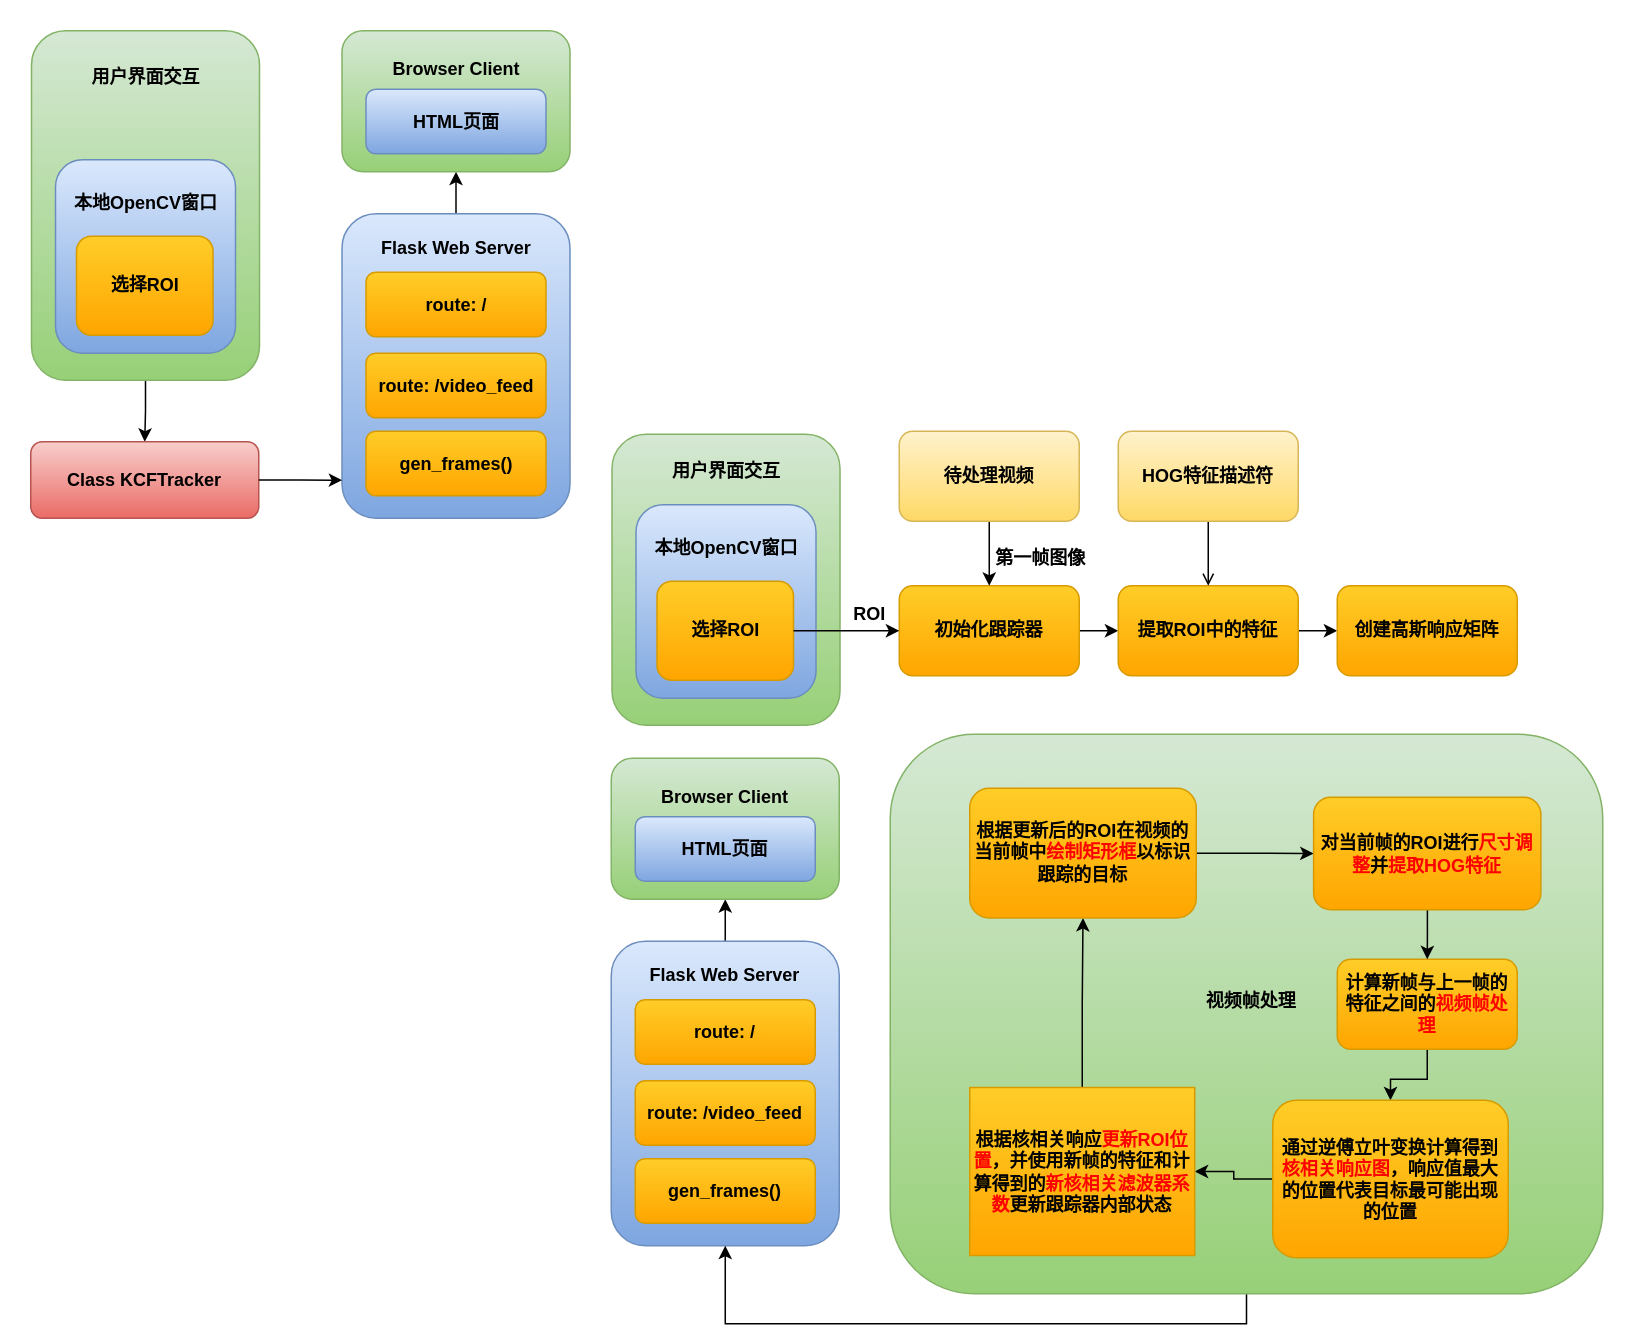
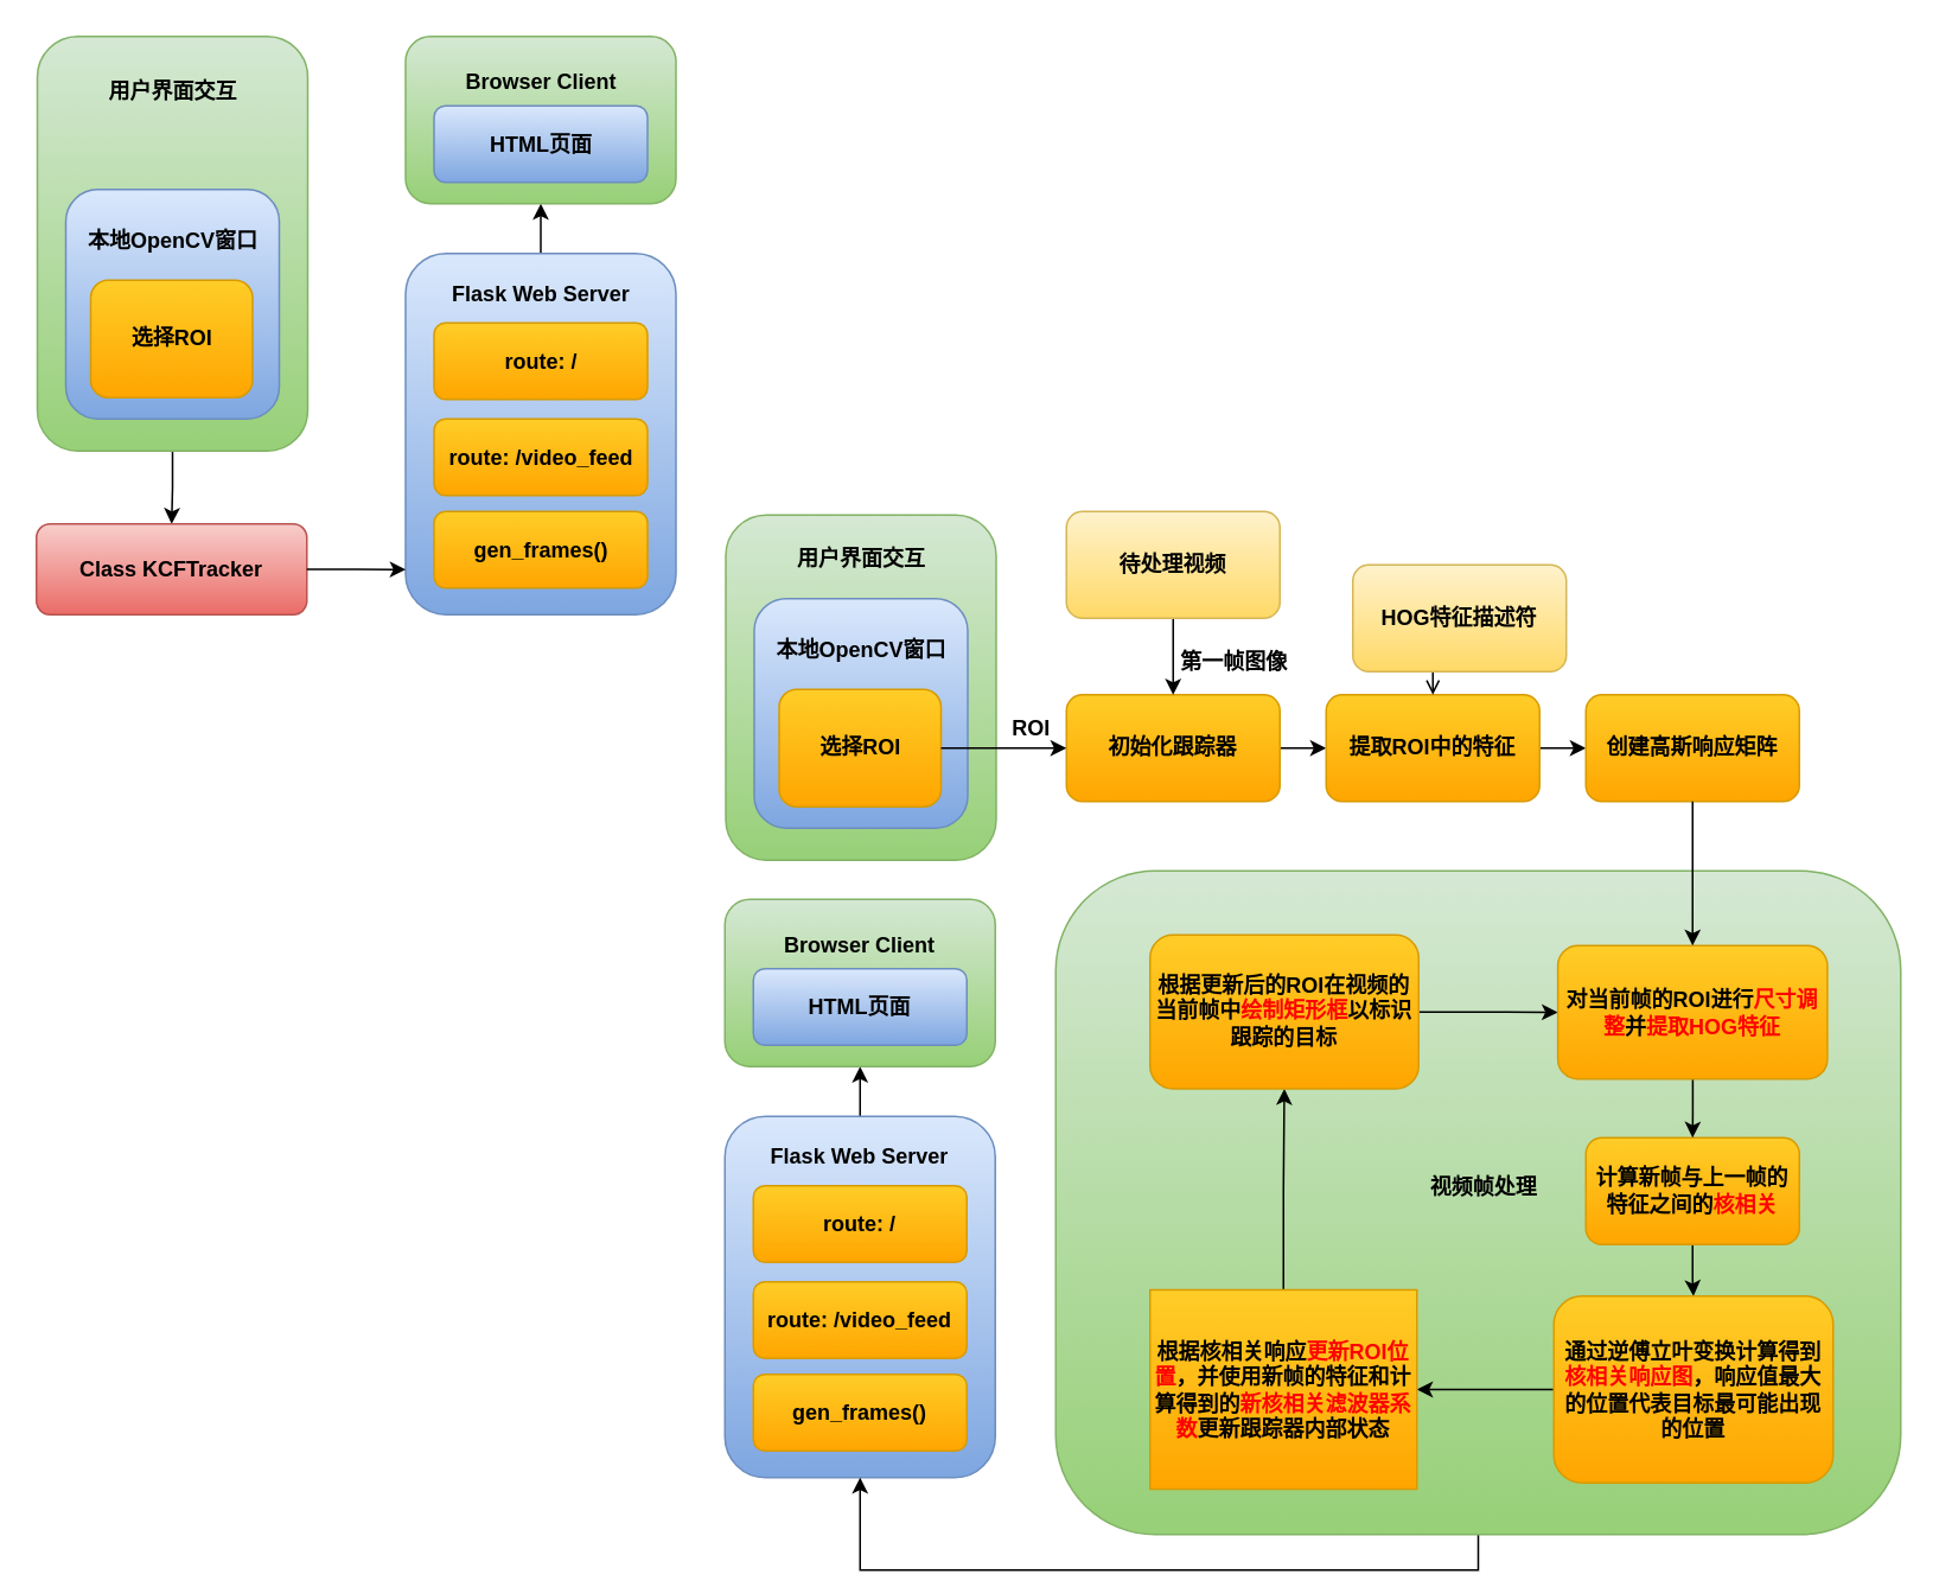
- <mxCell id="48" value="HOG特征描述符" style="rounded=1;whiteSpace=wrap;html=1;fontStyle=1;fillColor=#fff2cc;gradientColor=#ffd966;strokeColor=#d6b656;fontSize=12;" vertex="1" parent="1"><mxGeometry x="745" y="287" width="120" height="60" as="geometry" /></mxCell>
+ <mxCell id="48" value="HOG特征描述符" style="rounded=1;whiteSpace=wrap;html=1;fontStyle=1;fillColor=#fff2cc;gradientColor=#ffd966;strokeColor=#d6b656;fontSize=12;" vertex="1" parent="1"><mxGeometry x="760" y="317" width="120" height="60" as="geometry" /></mxCell>
+ <mxCell id="49" style="edgeStyle=orthogonalEdgeStyle;rounded=0;orthogonalLoop=1;jettySize=auto;html=1;exitX=0.5;exitY=1;exitDx=0;exitDy=0;entryX=0.5;entryY=0;entryDx=0;entryDy=0;fontStyle=1;fontSize=12;" edge="1" parent="1" source="29" target="41"><mxGeometry relative="1" as="geometry" /></mxCell>
- <mxCell id="33" value="计算新帧与上一帧的特征之间的&lt;font style=&quot;font-size: 12px;&quot; color=&quot;#ff0000&quot;&gt;视频帧处理&lt;/font&gt;" style="rounded=1;whiteSpace=wrap;html=1;fillColor=#ffcd28;strokeColor=#d79b00;fontStyle=1;gradientColor=#ffa500;fontSize=12;" vertex="1" parent="1"><mxGeometry x="891" y="639" width="120" height="60" as="geometry" /></mxCell>
+ <mxCell id="33" value="计算新帧与上一帧的特征之间的&lt;font style=&quot;font-size: 12px;&quot; color=&quot;#ff0000&quot;&gt;核相关&lt;/font&gt;" style="rounded=1;whiteSpace=wrap;html=1;fillColor=#ffcd28;strokeColor=#d79b00;fontStyle=1;gradientColor=#ffa500;fontSize=12;" vertex="1" parent="1"><mxGeometry x="891" y="639" width="120" height="60" as="geometry" /></mxCell>
- <mxCell id="35" value="通过逆傅立叶变换计算得到&lt;font style=&quot;font-size: 12px;&quot; color=&quot;#ff0000&quot;&gt;核相关响应图&lt;/font&gt;，响应值最大的位置代表目标最可能出现的位置" style="whiteSpace=wrap;html=1;fillColor=#ffcd28;strokeColor=#d79b00;rounded=1;fontStyle=1;gradientColor=#ffa500;fontSize=12;" vertex="1" parent="1"><mxGeometry x="848" y="733" width="157" height="105" as="geometry" /></mxCell>
+ <mxCell id="35" value="通过逆傅立叶变换计算得到&lt;font style=&quot;font-size: 12px;&quot; color=&quot;#ff0000&quot;&gt;核相关响应图&lt;/font&gt;，响应值最大的位置代表目标最可能出现的位置" style="whiteSpace=wrap;html=1;fillColor=#ffcd28;strokeColor=#d79b00;rounded=1;fontStyle=1;gradientColor=#ffa500;fontSize=12;" vertex="1" parent="1"><mxGeometry x="873" y="728" width="157" height="105" as="geometry" /></mxCell>
